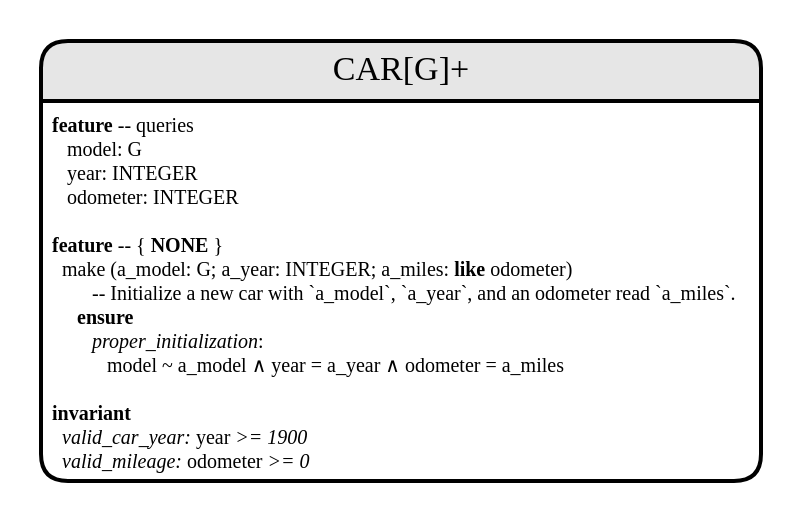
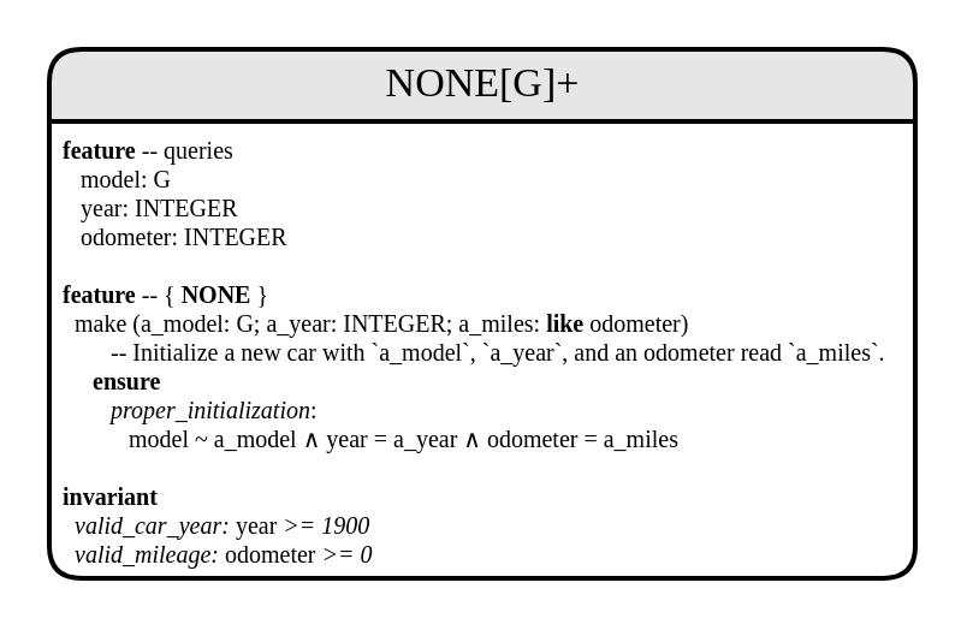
- <mxCell id="2" value="CAR[G]+" style="swimlane;html=1;childLayout=stackLayout;horizontal=1;startSize=30;horizontalStack=0;fillColor=#E6E6E6;fontColor=#000000;rounded=1;fontSize=17;fontStyle=0;strokeWidth=2;resizeParent=0;resizeLast=1;shadow=0;dashed=0;align=center;fontFamily=Verdena;" vertex="1" parent="1"><mxGeometry x="20" y="20" width="360" height="220" as="geometry" /></mxCell>
+ <mxCell id="2" value="NONE[G]+" style="swimlane;html=1;childLayout=stackLayout;horizontal=1;startSize=30;horizontalStack=0;fillColor=#E6E6E6;fontColor=#000000;rounded=1;fontSize=17;fontStyle=0;strokeWidth=2;resizeParent=0;resizeLast=1;shadow=0;dashed=0;align=center;fontFamily=Verdena;" vertex="1" parent="1"><mxGeometry x="20" y="20" width="360" height="220" as="geometry" /></mxCell>
